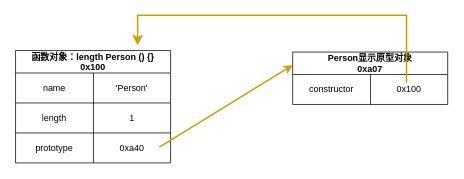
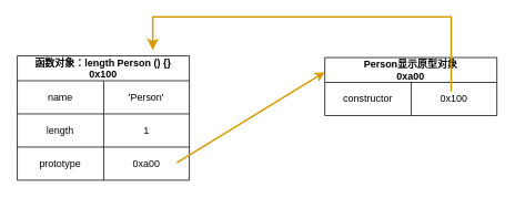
- <mxCell id="12" value="Person显示原型对象&#10;0xa07" style="shape=table;startSize=30;container=1;collapsible=0;childLayout=tableLayout;fontStyle=1;align=center;rounded=0;labelBorderColor=none;sketch=0;strokeColor=#000000;fontColor=#000000;fillColor=none;" vertex="1" parent="1"><mxGeometry x="390" y="69" width="207" height="70" as="geometry" /></mxCell>
+ <mxCell id="12" value="Person显示原型对象&#10;0xa00" style="shape=table;startSize=30;container=1;collapsible=0;childLayout=tableLayout;fontStyle=1;align=center;rounded=0;labelBorderColor=none;sketch=0;strokeColor=#000000;fontColor=#000000;fillColor=none;" vertex="1" parent="1"><mxGeometry x="390" y="69" width="207" height="70" as="geometry" /></mxCell>
- <mxCell id="11" value="0xa40" style="shape=partialRectangle;html=1;whiteSpace=wrap;connectable=0;fillColor=none;top=0;left=0;bottom=0;right=0;overflow=hidden;rounded=0;labelBorderColor=none;sketch=0;strokeColor=#000000;fontColor=#000000;" vertex="1" parent="9"><mxGeometry x="104" width="103" height="40" as="geometry"><mxRectangle width="103" height="40" as="alternateBounds" /></mxGeometry></mxCell>
+ <mxCell id="11" value="0xa00" style="shape=partialRectangle;html=1;whiteSpace=wrap;connectable=0;fillColor=none;top=0;left=0;bottom=0;right=0;overflow=hidden;rounded=0;labelBorderColor=none;sketch=0;strokeColor=#000000;fontColor=#000000;" vertex="1" parent="9"><mxGeometry x="104" width="103" height="40" as="geometry"><mxRectangle width="103" height="40" as="alternateBounds" /></mxGeometry></mxCell>
